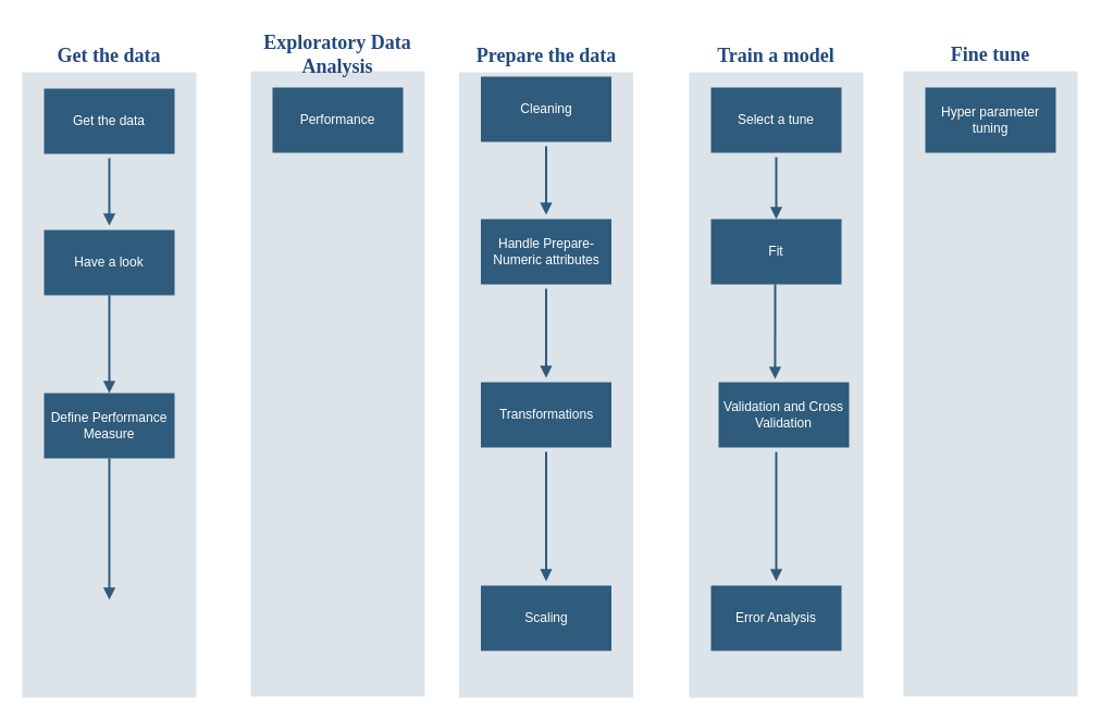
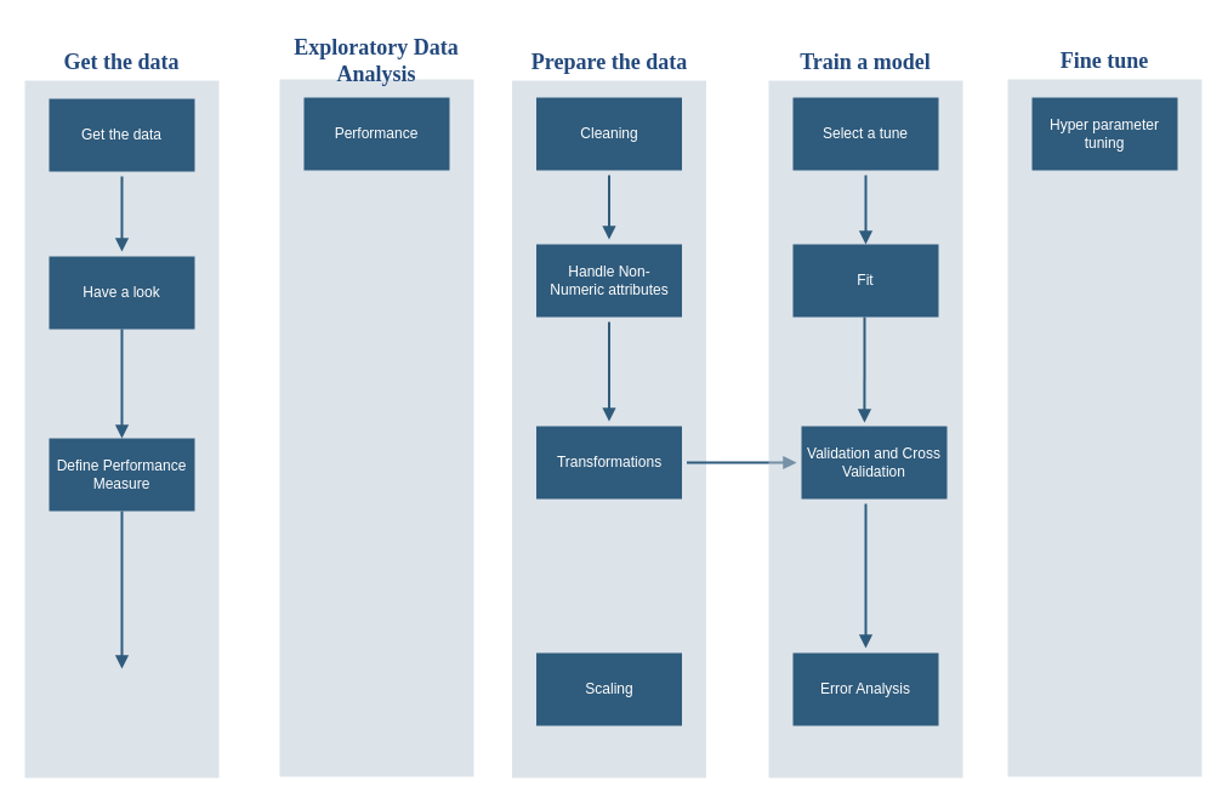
- <mxCell id="12" value="Cleaning" style="whiteSpace=wrap;shadow=0;fontColor=#FFFFFF;fontFamily=Helvetica;fontStyle=0;html=1;fontSize=12;plain-purple;strokeColor=none;fillColor=#2f5b7c;gradientColor=none;spacing=6;verticalAlign=middle;perimeterSpacing=0;" vertex="1" parent="11"><mxGeometry x="20" y="49" width="120" height="60" as="geometry" /></mxCell>
+ <mxCell id="12" value="Cleaning" style="whiteSpace=wrap;shadow=0;fontColor=#FFFFFF;fontFamily=Helvetica;fontStyle=0;html=1;fontSize=12;plain-purple;strokeColor=none;fillColor=#2f5b7c;gradientColor=none;spacing=6;verticalAlign=middle;perimeterSpacing=0;" vertex="1" parent="11"><mxGeometry x="20" y="59" width="120" height="60" as="geometry" /></mxCell>
- <mxCell id="13" value="Handle Prepare-Numeric attributes" style="whiteSpace=wrap;strokeColor=none;fillColor=#2f5b7c;shadow=0;fontColor=#FFFFFF;fontFamily=Helvetica;fontStyle=0;html=1;fontSize=12;spacing=6;verticalAlign=middle;perimeterSpacing=0;" vertex="1" parent="11"><mxGeometry x="20" y="180" width="120" height="60" as="geometry" /></mxCell>
+ <mxCell id="13" value="Handle Non-Numeric attributes" style="whiteSpace=wrap;strokeColor=none;fillColor=#2f5b7c;shadow=0;fontColor=#FFFFFF;fontFamily=Helvetica;fontStyle=0;html=1;fontSize=12;spacing=6;verticalAlign=middle;perimeterSpacing=0;" vertex="1" parent="11"><mxGeometry x="20" y="180" width="120" height="60" as="geometry" /></mxCell>
- <mxCell id="15" value="" style="edgeStyle=segmentEdgeStyle;strokeColor=#2F5B7C;strokeWidth=2;html=1;endArrow=block;endFill=1;fontStyle=2;targetPerimeterSpacing=4;sourcePerimeterSpacing=4;" edge="1" parent="11" source="17" target="14"><mxGeometry width="100" height="100" relative="1" as="geometry"><mxPoint x="170" y="397.5" as="sourcePoint" /><mxPoint x="270" y="472.5" as="targetPoint" /></mxGeometry></mxCell>
+ <mxCell id="15" value="" style="edgeStyle=segmentEdgeStyle;strokeColor=#2F5B7C;strokeWidth=2;html=1;endArrow=block;endFill=1;fontStyle=2;targetPerimeterSpacing=4;sourcePerimeterSpacing=4;" edge="1" parent="11" source="17" target="21"><mxGeometry width="100" height="100" relative="1" as="geometry"><mxPoint x="170" y="397.5" as="sourcePoint" /><mxPoint x="270" y="472.5" as="targetPoint" /></mxGeometry></mxCell>
